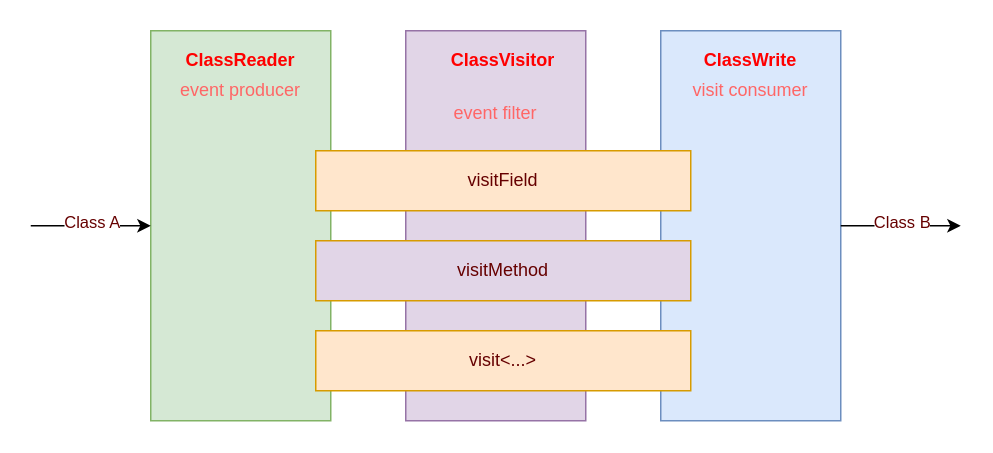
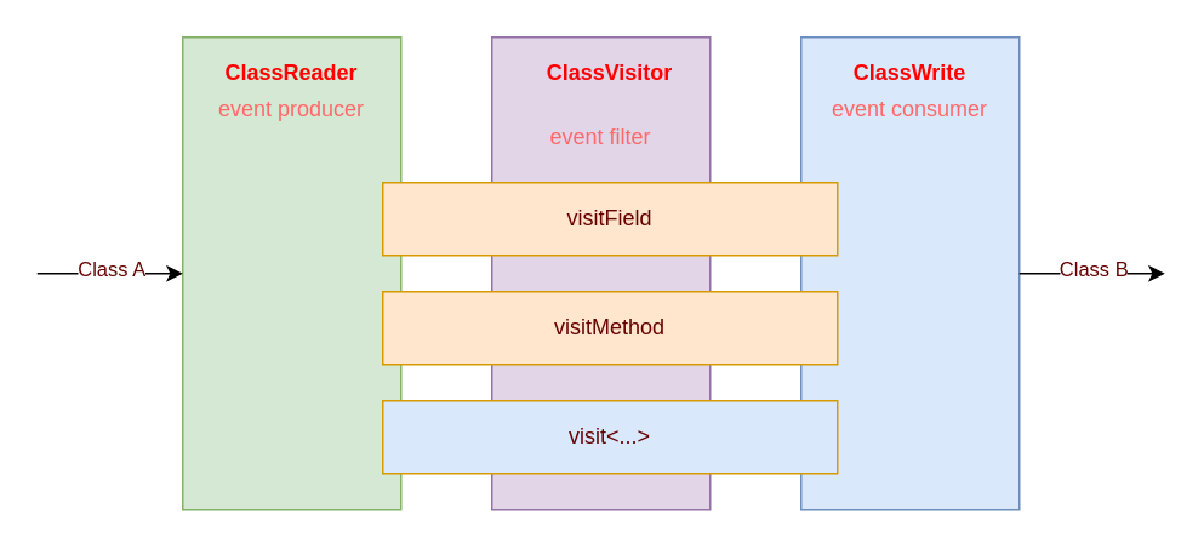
- <mxCell id="13" value="visit consumer" style="text;html=1;strokeColor=none;fillColor=none;align=center;verticalAlign=middle;whiteSpace=wrap;rounded=0;fontColor=#FF6666;" parent="1" vertex="1"><mxGeometry x="455" y="50" width="90" height="20" as="geometry" /></mxCell>
+ <mxCell id="13" value="event consumer" style="text;html=1;strokeColor=none;fillColor=none;align=center;verticalAlign=middle;whiteSpace=wrap;rounded=0;fontColor=#FF6666;" parent="1" vertex="1"><mxGeometry x="455" y="50" width="90" height="20" as="geometry" /></mxCell>
- <mxCell id="6" value="visitMethod" style="rounded=0;whiteSpace=wrap;html=1;fillColor=#e1d5e7;strokeColor=#d79b00;fontColor=#660000;" parent="1" vertex="1"><mxGeometry x="210" y="160" width="250" height="40" as="geometry" /></mxCell>
+ <mxCell id="6" value="visitMethod" style="rounded=0;whiteSpace=wrap;html=1;fillColor=#ffe6cc;strokeColor=#d79b00;fontColor=#660000;" parent="1" vertex="1"><mxGeometry x="210" y="160" width="250" height="40" as="geometry" /></mxCell>
- <mxCell id="7" value="visit&amp;lt;...&amp;gt;" style="rounded=0;whiteSpace=wrap;html=1;fillColor=#ffe6cc;strokeColor=#d79b00;fontColor=#660000;" parent="1" vertex="1"><mxGeometry x="210" y="220" width="250" height="40" as="geometry" /></mxCell>
+ <mxCell id="7" value="visit&amp;lt;...&amp;gt;" style="rounded=0;whiteSpace=wrap;html=1;fillColor=#dae8fc;strokeColor=#d79b00;fontColor=#660000;" parent="1" vertex="1"><mxGeometry x="210" y="220" width="250" height="40" as="geometry" /></mxCell>
